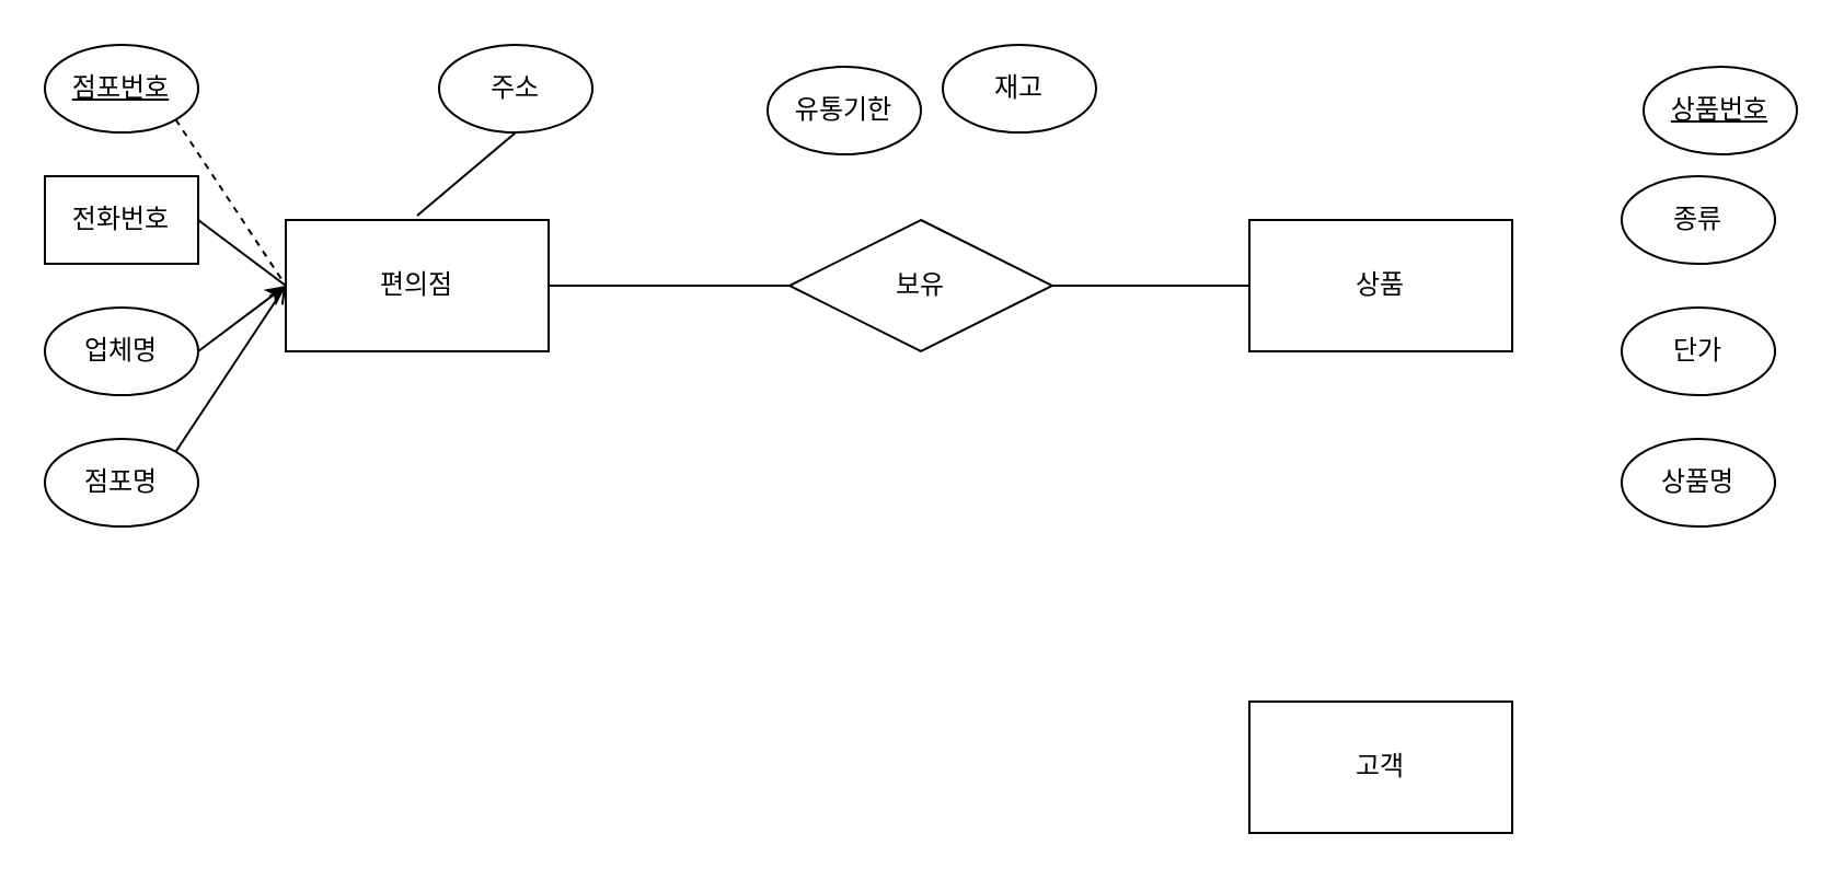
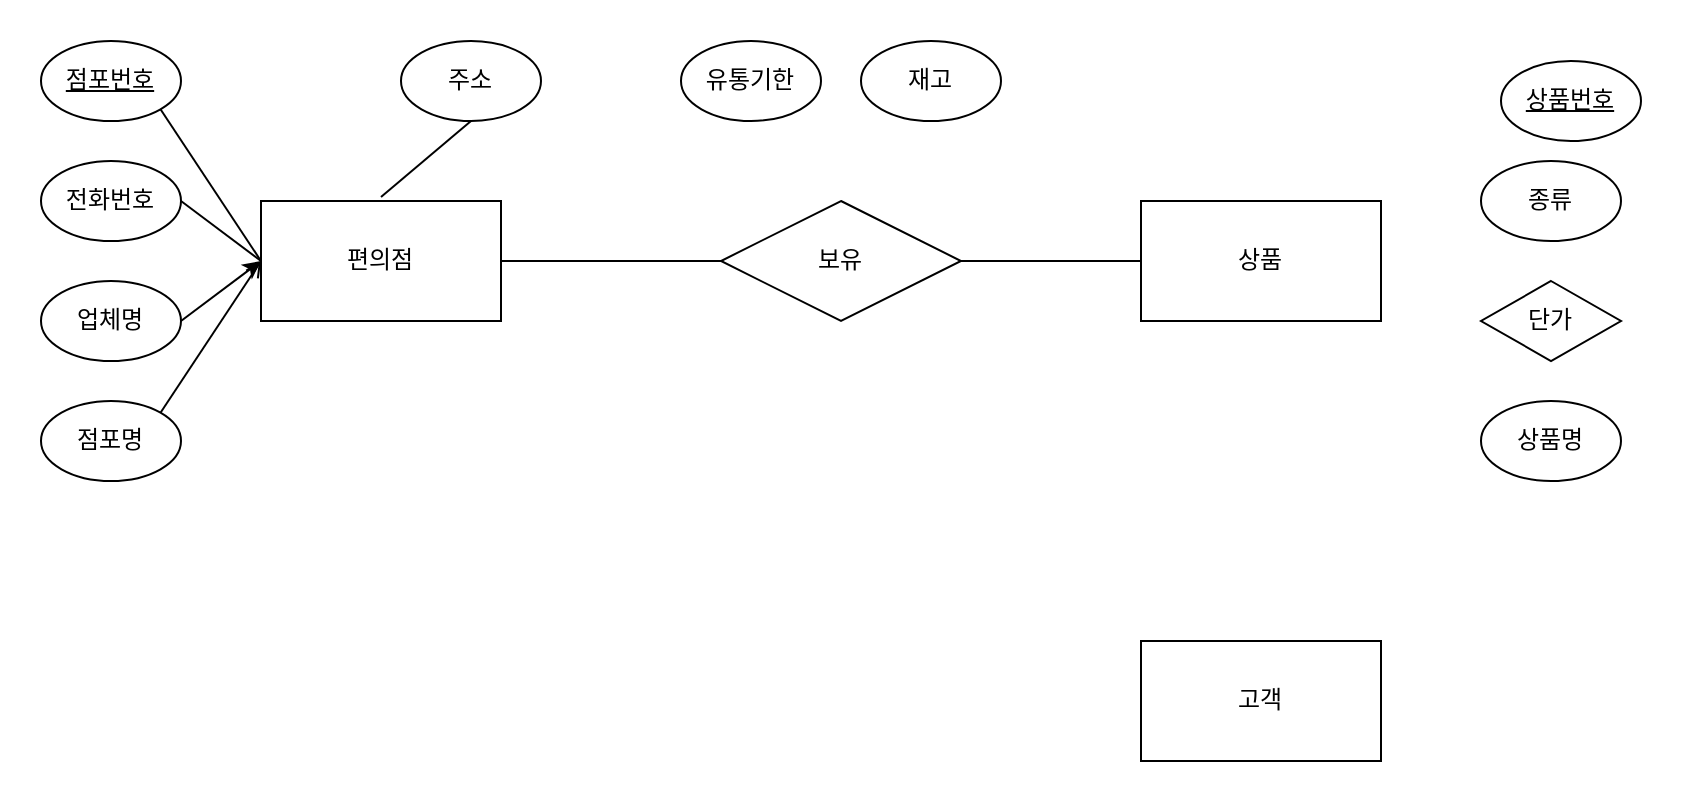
- <mxCell id="22" value="유통기한" style="ellipse;whiteSpace=wrap;html=1;gradientColor=none;" vertex="1" parent="1"><mxGeometry x="350" y="30" width="70" height="40" as="geometry" /></mxCell>
+ <mxCell id="22" value="유통기한" style="ellipse;whiteSpace=wrap;html=1;gradientColor=none;" vertex="1" parent="1"><mxGeometry x="340" y="20" width="70" height="40" as="geometry" /></mxCell>
- <mxCell id="15" value="" style="endArrow=none;html=1;entryX=0;entryY=0.5;entryDx=0;entryDy=0;exitX=1;exitY=1;exitDx=0;exitDy=0;dashed=1;" edge="1" parent="1" source="8" target="2"><mxGeometry width="50" height="50" relative="1" as="geometry"><mxPoint x="110" y="200" as="sourcePoint" /><mxPoint x="150" y="150" as="targetPoint" /></mxGeometry></mxCell>
+ <mxCell id="15" value="" style="endArrow=none;html=1;entryX=0;entryY=0.5;entryDx=0;entryDy=0;exitX=1;exitY=1;exitDx=0;exitDy=0;" edge="1" parent="1" source="8" target="2"><mxGeometry width="50" height="50" relative="1" as="geometry"><mxPoint x="110" y="200" as="sourcePoint" /><mxPoint x="150" y="150" as="targetPoint" /></mxGeometry></mxCell>
- <mxCell id="9" value="전화번호" style="whiteSpace=wrap;html=1;gradientColor=none;rounded=0;" vertex="1" parent="1"><mxGeometry x="20" y="80" width="70" height="40" as="geometry" /></mxCell>
+ <mxCell id="9" value="전화번호" style="ellipse;whiteSpace=wrap;html=1;gradientColor=none;" vertex="1" parent="1"><mxGeometry x="20" y="80" width="70" height="40" as="geometry" /></mxCell>
- <mxCell id="23" value="단가" style="ellipse;whiteSpace=wrap;html=1;gradientColor=none;" vertex="1" parent="1"><mxGeometry x="740" y="140" width="70" height="40" as="geometry" /></mxCell>
+ <mxCell id="23" value="단가" style="rhombus;whiteSpace=wrap;html=1;gradientColor=none;" vertex="1" parent="1"><mxGeometry x="740" y="140" width="70" height="40" as="geometry" /></mxCell>
